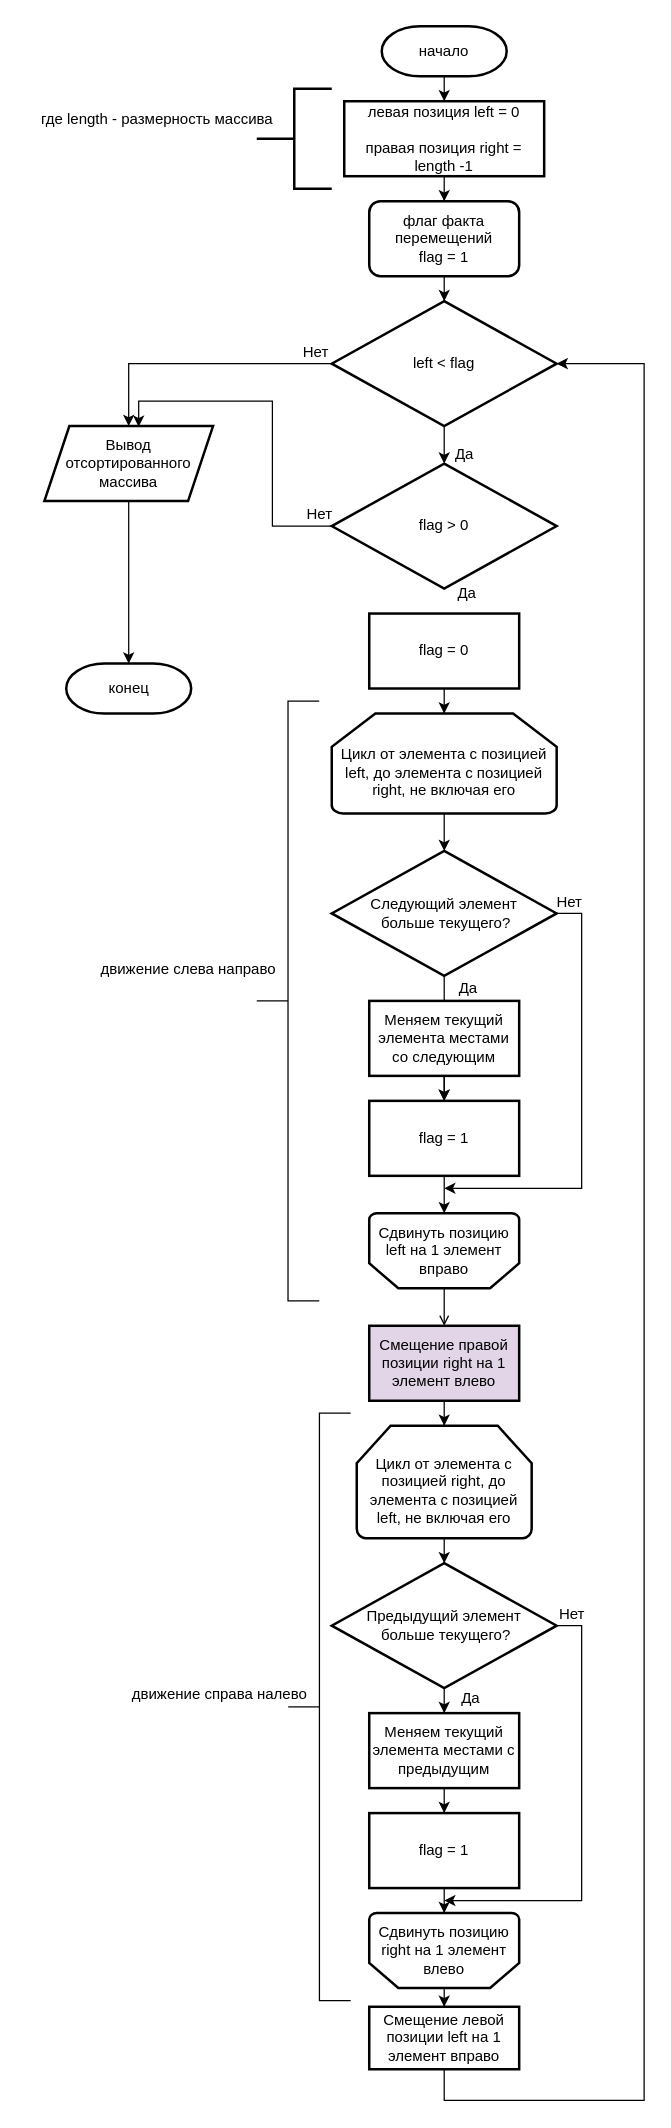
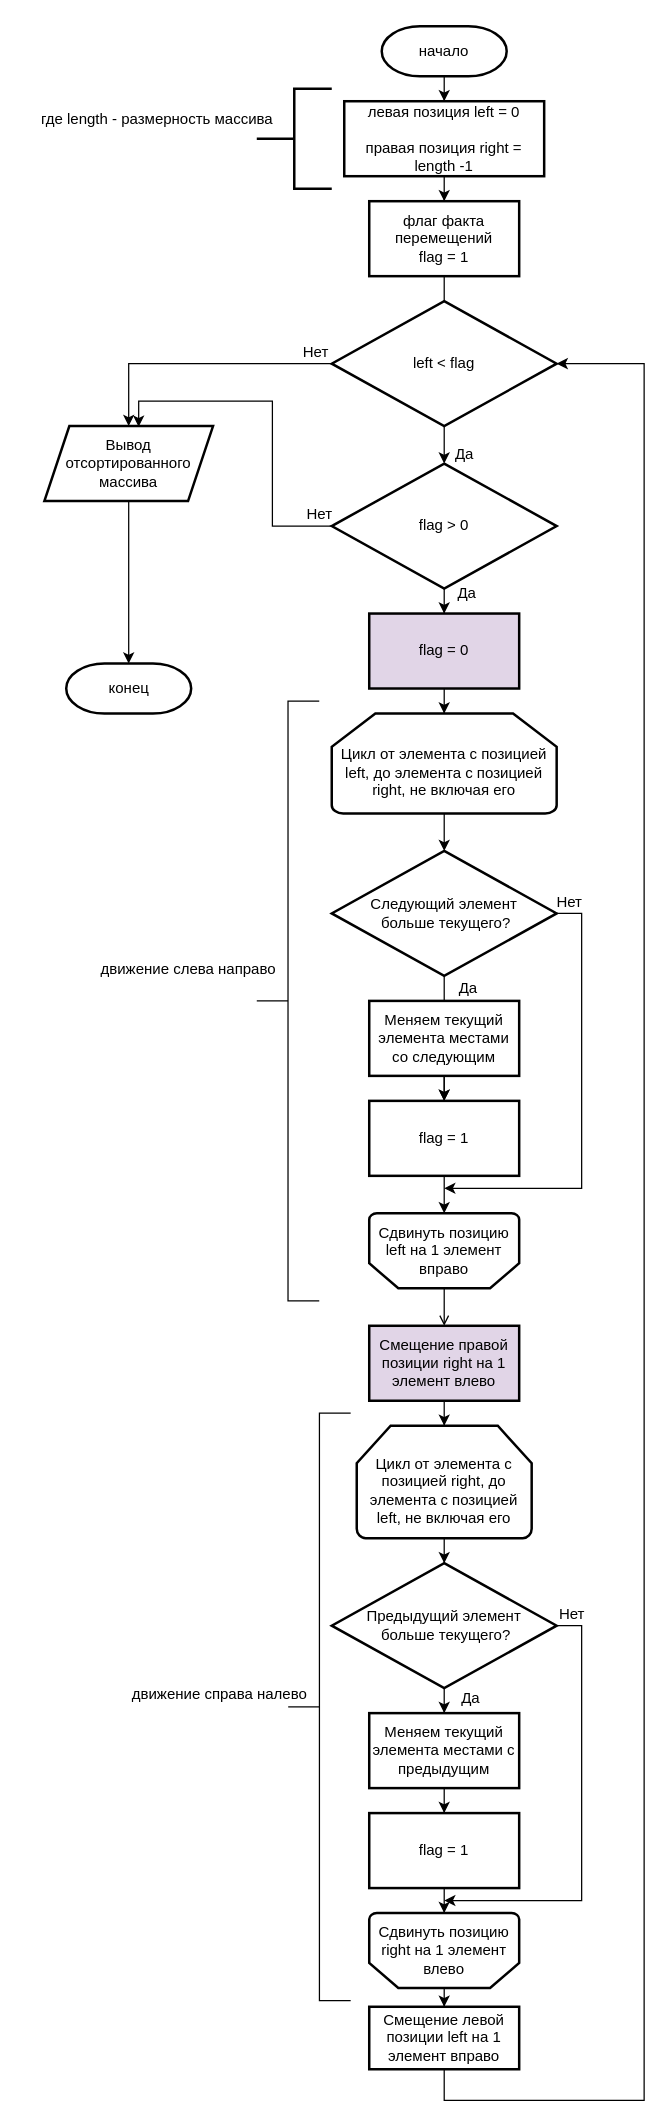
- <mxCell id="7" value="флаг факта перемещений &lt;br style=&quot;font-size: 12px;&quot;&gt;flag = 1" style="whiteSpace=wrap;html=1;strokeWidth=2;fontSize=12;rounded=1;" vertex="1" parent="1"><mxGeometry x="295" y="160" width="120" height="60" as="geometry" /></mxCell>
+ <mxCell id="7" value="флаг факта перемещений &lt;br style=&quot;font-size: 12px;&quot;&gt;flag = 1" style="rounded=0;whiteSpace=wrap;html=1;strokeWidth=2;fontSize=12;" vertex="1" parent="1"><mxGeometry x="295" y="160" width="120" height="60" as="geometry" /></mxCell>
- <mxCell id="6" value="" style="edgeStyle=orthogonalEdgeStyle;rounded=0;orthogonalLoop=1;jettySize=auto;html=1;fontSize=12;" edge="1" parent="1" source="7" target="12"><mxGeometry relative="1" as="geometry" /></mxCell>
+ <mxCell id="6" value="" style="edgeStyle=orthogonalEdgeStyle;rounded=0;orthogonalLoop=1;jettySize=auto;html=1;fontSize=12;endArrow=none;" edge="1" parent="1" source="7" target="12"><mxGeometry relative="1" as="geometry" /></mxCell>
+ <mxCell id="13" value="" style="edgeStyle=orthogonalEdgeStyle;rounded=0;orthogonalLoop=1;jettySize=auto;html=1;" edge="1" parent="1" source="14" target="18"><mxGeometry relative="1" as="geometry" /></mxCell>
- <mxCell id="18" value="flag = 0" style="rounded=0;whiteSpace=wrap;html=1;fontSize=12;strokeWidth=2;" vertex="1" parent="1"><mxGeometry x="295" y="490" width="120" height="60" as="geometry" /></mxCell>
+ <mxCell id="18" value="flag = 0" style="rounded=0;whiteSpace=wrap;html=1;fontSize=12;strokeWidth=2;fillColor=#e1d5e7;" vertex="1" parent="1"><mxGeometry x="295" y="490" width="120" height="60" as="geometry" /></mxCell>
